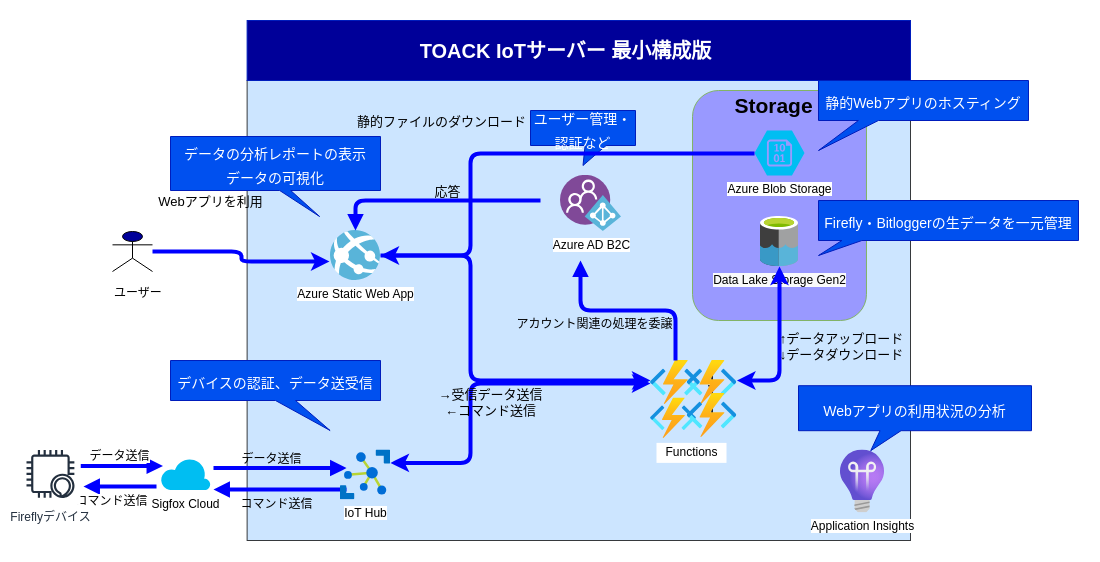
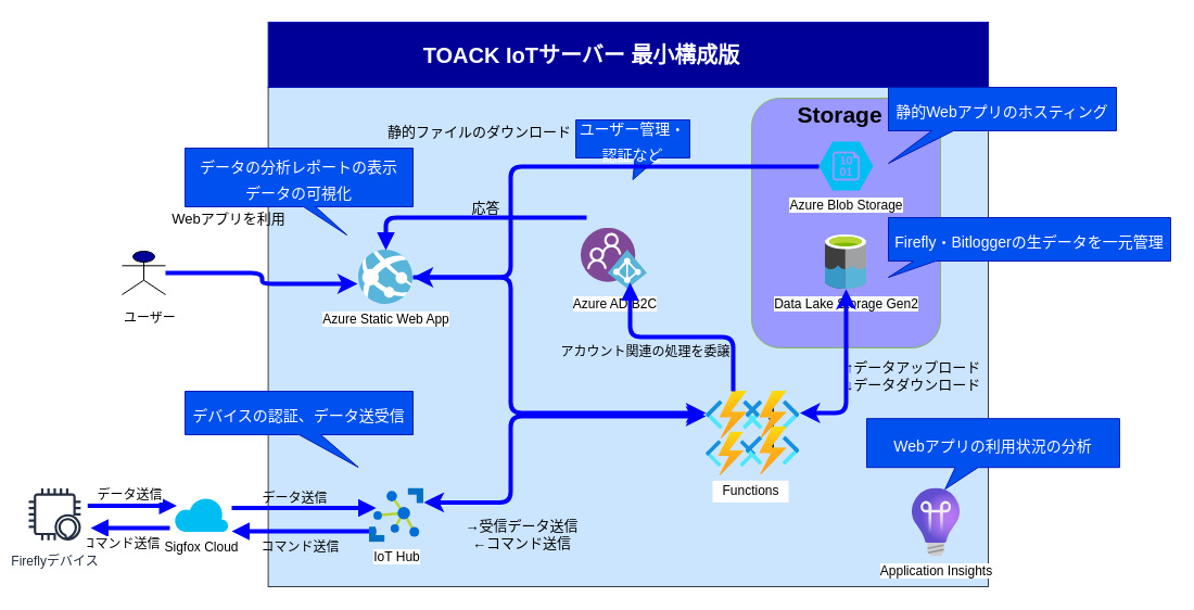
- <mxCell id="4" value="TOACK IoTサーバー 最小構成版" style="text;html=1;align=center;verticalAlign=middle;resizable=0;points=[];autosize=1;fontSize=20;fontStyle=1;labelBackgroundColor=none;labelBorderColor=none;fontColor=#FFFFFF;" vertex="1" parent="1"><mxGeometry x="410" y="35" width="310" height="30" as="geometry" /></mxCell>
+ <mxCell id="4" value="TOACK IoTサーバー 最小構成版" style="text;html=1;align=center;verticalAlign=middle;resizable=0;points=[];autosize=1;fontSize=20;fontStyle=1;labelBackgroundColor=none;labelBorderColor=none;fontColor=#FFFFFF;" vertex="1" parent="1"><mxGeometry x="380" y="35" width="310" height="30" as="geometry" /></mxCell>
- <mxCell id="25" value="&lt;div&gt;Azure AD B2C&lt;/div&gt;" style="aspect=fixed;html=1;points=[];align=center;image;fontSize=12;image=img/lib/mscae/Azure_AD_B2C.svg;" vertex="1" parent="1"><mxGeometry x="560" y="174.88" width="61" height="56.12" as="geometry" /></mxCell>
+ <mxCell id="25" value="&lt;div&gt;Azure AD B2C&lt;/div&gt;" style="aspect=fixed;html=1;points=[];align=center;image;fontSize=12;image=img/lib/mscae/Azure_AD_B2C.svg;" vertex="1" parent="1"><mxGeometry x="535" y="209.88" width="61" height="56.12" as="geometry" /></mxCell>
- <mxCell id="48" value="→受信データ送信&lt;br&gt;←コマンド送信" style="text;html=1;align=center;verticalAlign=middle;resizable=0;points=[];autosize=1;fontSize=13;" vertex="1" parent="1"><mxGeometry x="430" y="382.38" width="120" height="40" as="geometry" /></mxCell>
+ <mxCell id="48" value="→受信データ送信&lt;br&gt;←コマンド送信" style="text;html=1;align=center;verticalAlign=middle;resizable=0;points=[];autosize=1;fontSize=13;" vertex="1" parent="1"><mxGeometry x="420" y="472.38" width="120" height="40" as="geometry" /></mxCell>
